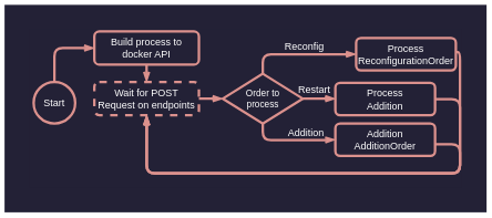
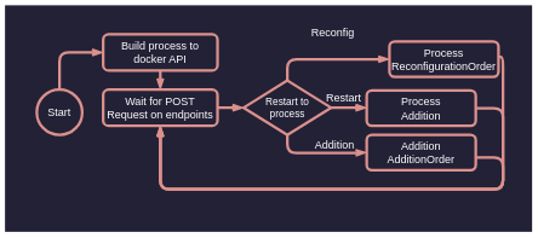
- <mxCell id="20" value="Reconfig" style="text;html=1;strokeColor=none;fillColor=none;align=center;verticalAlign=middle;whiteSpace=wrap;rounded=0;fontSize=12;fontFamily=Helvetica;fontColor=#FFFFFF;container=0;fontStyle=0" parent="1" vertex="1"><mxGeometry x="347.92" y="46" width="36.25" height="20" as="geometry" /></mxCell>
+ <mxCell id="20" value="Reconfig" style="text;html=1;strokeColor=none;fillColor=none;align=center;verticalAlign=middle;whiteSpace=wrap;rounded=0;fontSize=12;fontFamily=Helvetica;fontColor=#FFFFFF;container=0;fontStyle=0" parent="1" vertex="1"><mxGeometry x="347.92" y="26" width="36.25" height="20" as="geometry" /></mxCell>
- <mxCell id="4" value="Wait for POST&lt;br&gt;Request on endpoints" style="rounded=1;whiteSpace=wrap;html=1;strokeColor=#DB918D;fontColor=#FFFFFF;fillColor=none;strokeWidth=3;container=0;fontStyle=0;dashed=1;" parent="1" vertex="1"><mxGeometry x="113.03" y="98" width="125.83" height="40" as="geometry" /></mxCell>
+ <mxCell id="4" value="Wait for POST&lt;br&gt;Request on endpoints" style="rounded=1;whiteSpace=wrap;html=1;strokeColor=#DB918D;fontColor=#FFFFFF;fillColor=none;strokeWidth=3;container=0;fontStyle=0" parent="1" vertex="1"><mxGeometry x="113.03" y="98" width="125.83" height="40" as="geometry" /></mxCell>
- <mxCell id="8" value="Order to &lt;br&gt;process" style="rhombus;whiteSpace=wrap;html=1;rounded=0;strokeColor=#DB918D;strokeWidth=3;align=center;verticalAlign=middle;fontFamily=Helvetica;fontSize=11;fontColor=#FFFFFF;fillColor=none;spacingTop=-1;container=0;fontStyle=0" parent="1" vertex="1"><mxGeometry x="267.6" y="88" width="96.19" height="60" as="geometry" /></mxCell>
+ <mxCell id="8" value="Restart to &lt;br&gt;process" style="rhombus;whiteSpace=wrap;html=1;rounded=0;strokeColor=#DB918D;strokeWidth=3;align=center;verticalAlign=middle;fontFamily=Helvetica;fontSize=11;fontColor=#FFFFFF;fillColor=none;spacingTop=-1;container=0;fontStyle=0" parent="1" vertex="1"><mxGeometry x="267.6" y="88" width="96.19" height="60" as="geometry" /></mxCell>
